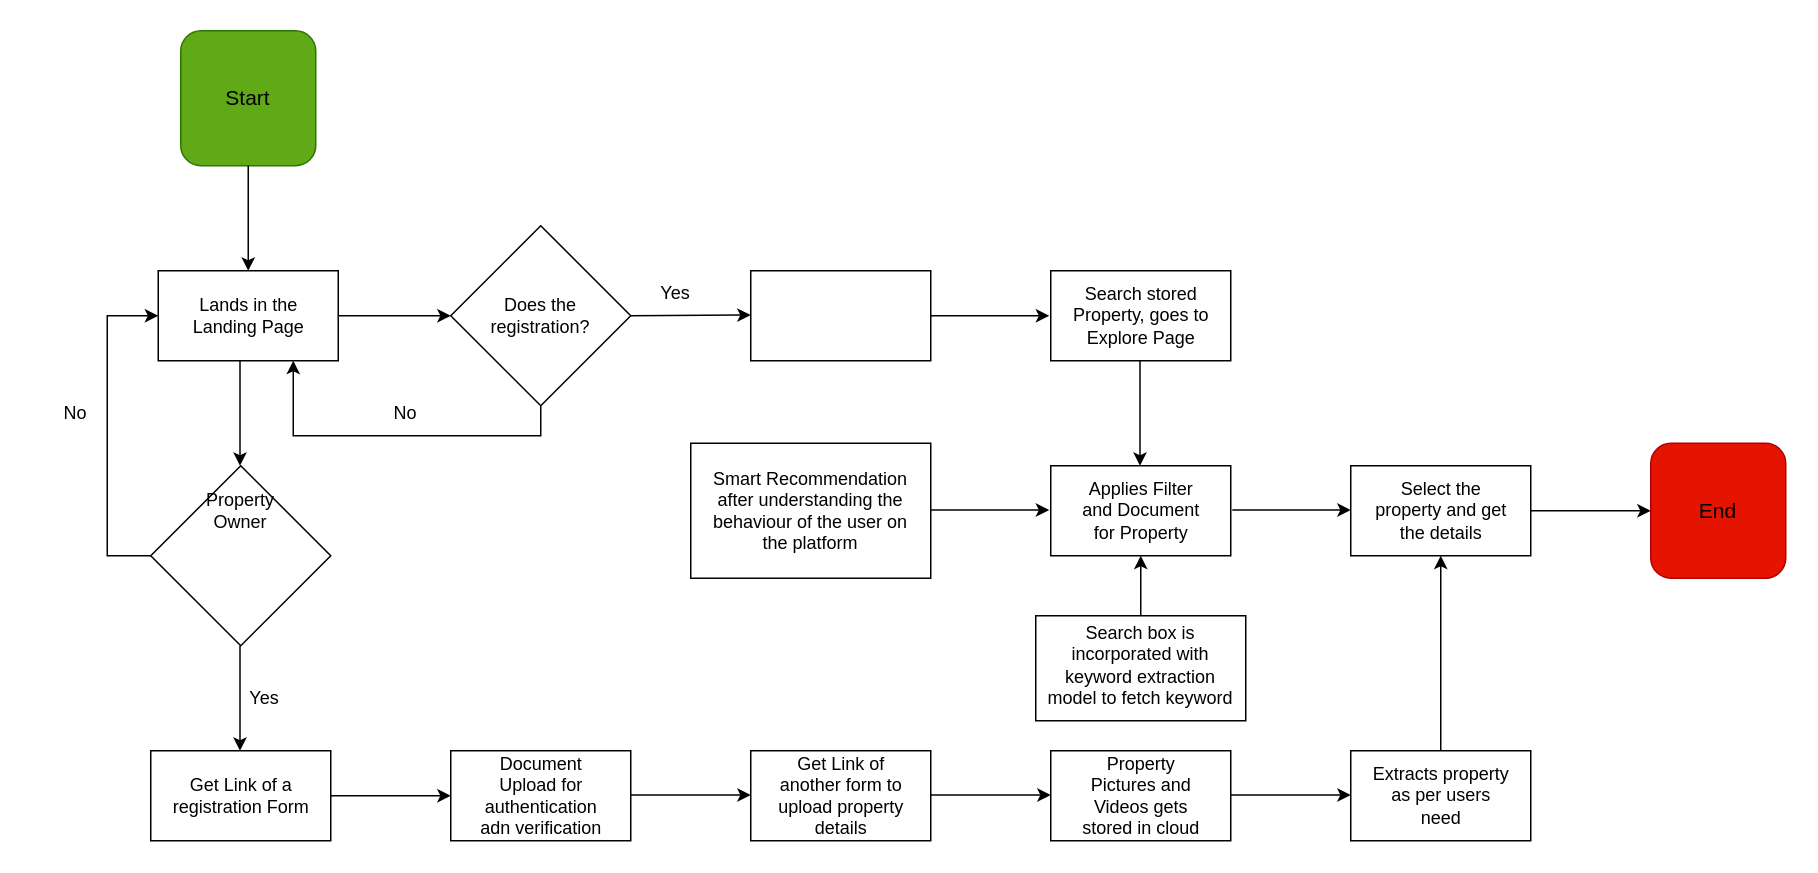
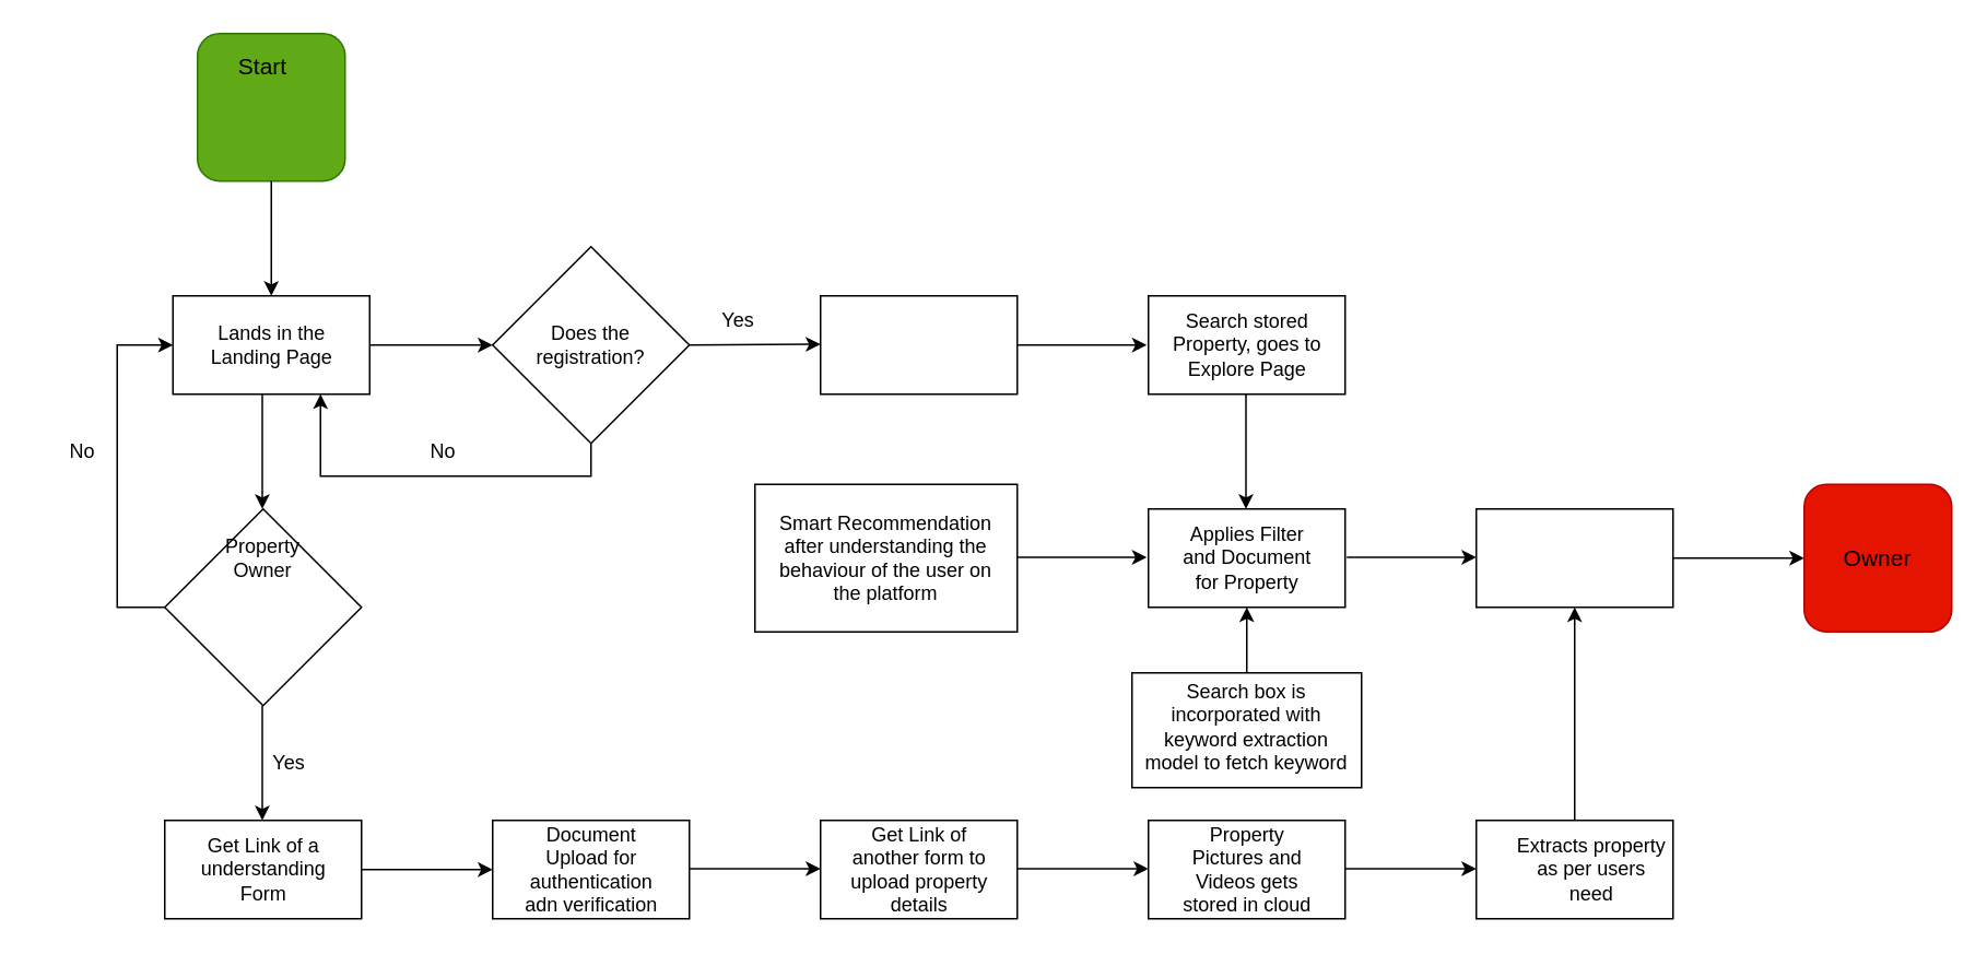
- <mxCell id="3" value="&lt;font style=&quot;font-size: 14px;&quot;&gt;Start&lt;/font&gt;" style="text;html=1;align=center;verticalAlign=middle;whiteSpace=wrap;rounded=0;" vertex="1" parent="1"><mxGeometry x="135" y="50" width="60" height="30" as="geometry" /></mxCell>
+ <mxCell id="3" value="&lt;font style=&quot;font-size: 14px;&quot;&gt;Start&lt;/font&gt;" style="text;html=1;align=center;verticalAlign=middle;whiteSpace=wrap;rounded=0;" vertex="1" parent="1"><mxGeometry x="130" y="25" width="60" height="30" as="geometry" /></mxCell>
- <mxCell id="29" value="Select the property and get the details" style="text;html=1;align=center;verticalAlign=middle;whiteSpace=wrap;rounded=0;container=0;" vertex="1" parent="1"><mxGeometry x="913.75" y="316.87" width="92.5" height="46.25" as="geometry" /></mxCell>
- <mxCell id="59" value="&lt;font style=&quot;font-size: 14px;&quot;&gt;End&lt;/font&gt;" style="text;html=1;align=center;verticalAlign=middle;whiteSpace=wrap;rounded=0;" vertex="1" parent="1"><mxGeometry x="1115" y="324.99" width="60" height="30" as="geometry" /></mxCell>
+ <mxCell id="59" value="&lt;font style=&quot;font-size: 14px;&quot;&gt;Owner&lt;/font&gt;" style="text;html=1;align=center;verticalAlign=middle;whiteSpace=wrap;rounded=0;" vertex="1" parent="1"><mxGeometry x="1115" y="324.99" width="60" height="30" as="geometry" /></mxCell>
- <mxCell id="39" value="Get Link of a registration Form" style="text;html=1;align=center;verticalAlign=middle;whiteSpace=wrap;rounded=0;container=0;" vertex="1" parent="1"><mxGeometry x="113.75" y="506.87" width="92.5" height="46.25" as="geometry" /></mxCell>
+ <mxCell id="39" value="Get Link of a understanding Form" style="text;html=1;align=center;verticalAlign=middle;whiteSpace=wrap;rounded=0;container=0;" vertex="1" parent="1"><mxGeometry x="113.75" y="506.87" width="92.5" height="46.25" as="geometry" /></mxCell>
- <mxCell id="55" value="Extracts property as per users need" style="text;html=1;align=center;verticalAlign=middle;whiteSpace=wrap;rounded=0;container=0;" vertex="1" parent="1"><mxGeometry x="913.75" y="506.87" width="92.5" height="46.25" as="geometry" /></mxCell>
+ <mxCell id="55" value="Extracts property as per users need" style="text;html=1;align=center;verticalAlign=middle;whiteSpace=wrap;rounded=0;container=0;" vertex="1" parent="1"><mxGeometry x="923.75" y="506.87" width="92.5" height="46.25" as="geometry" /></mxCell>
